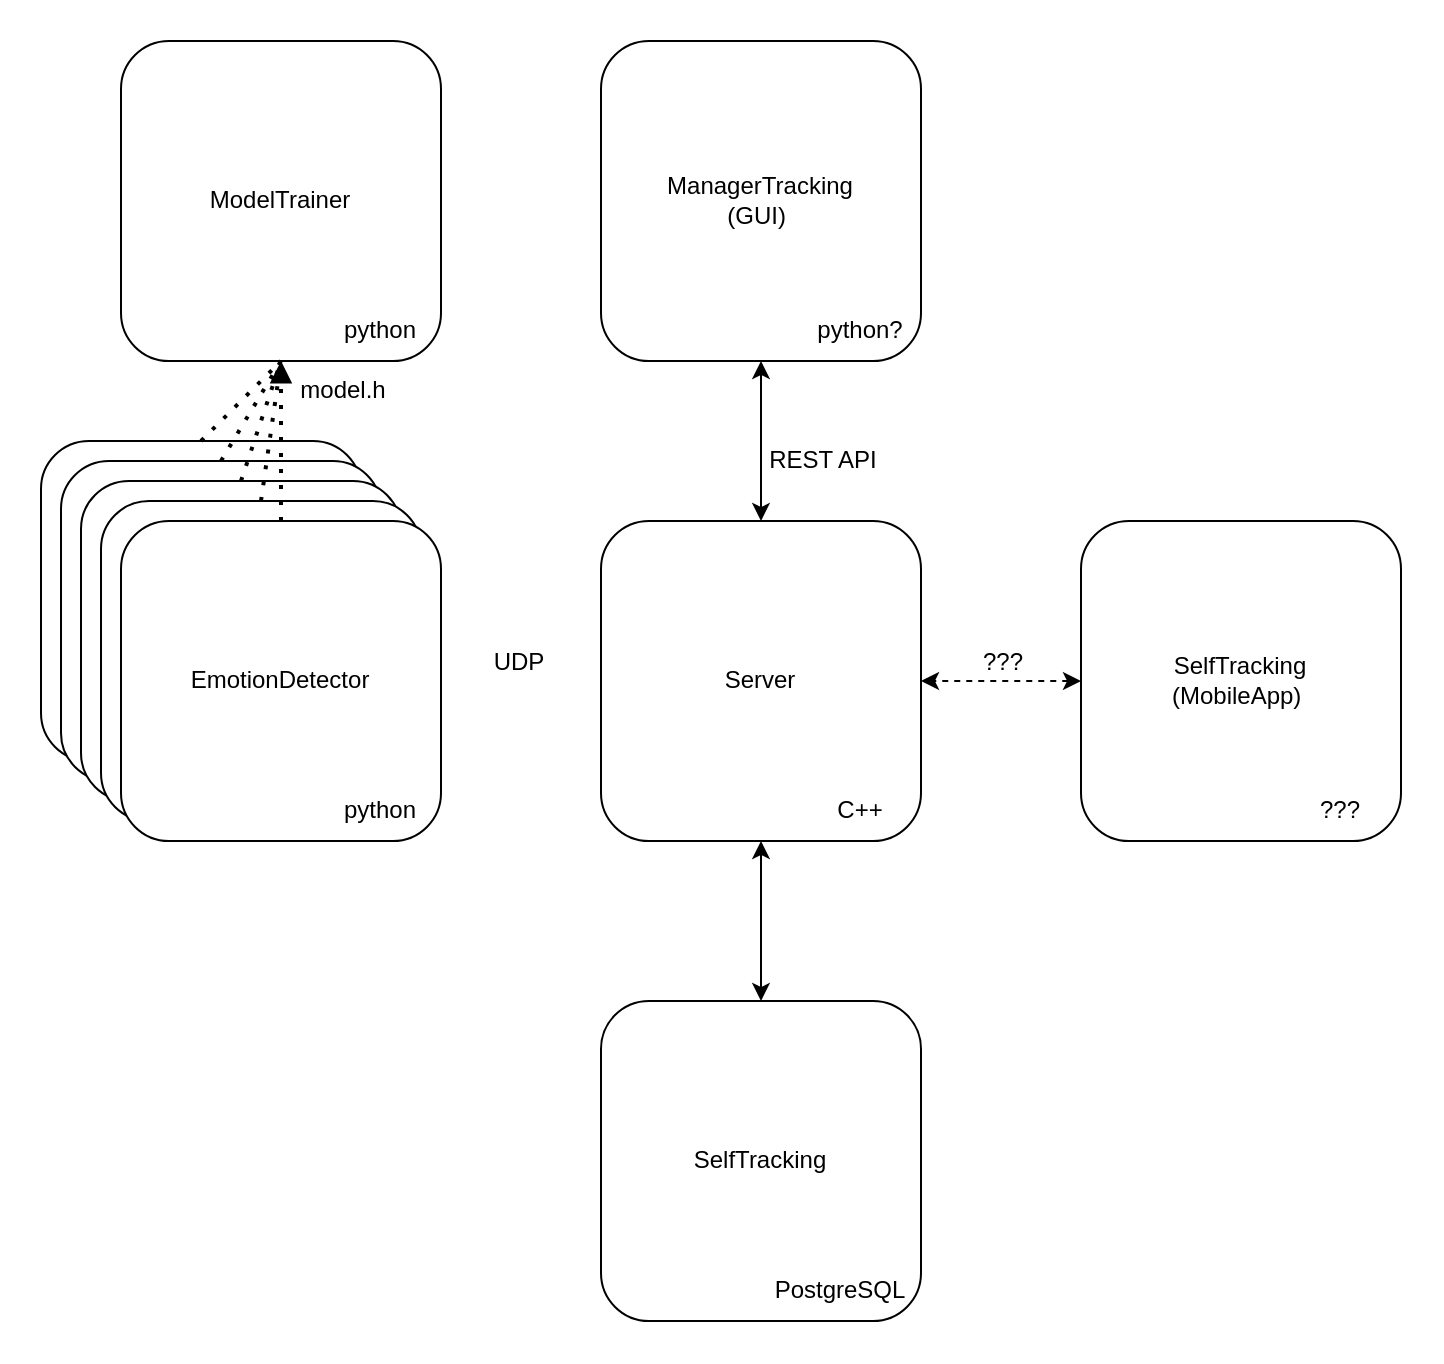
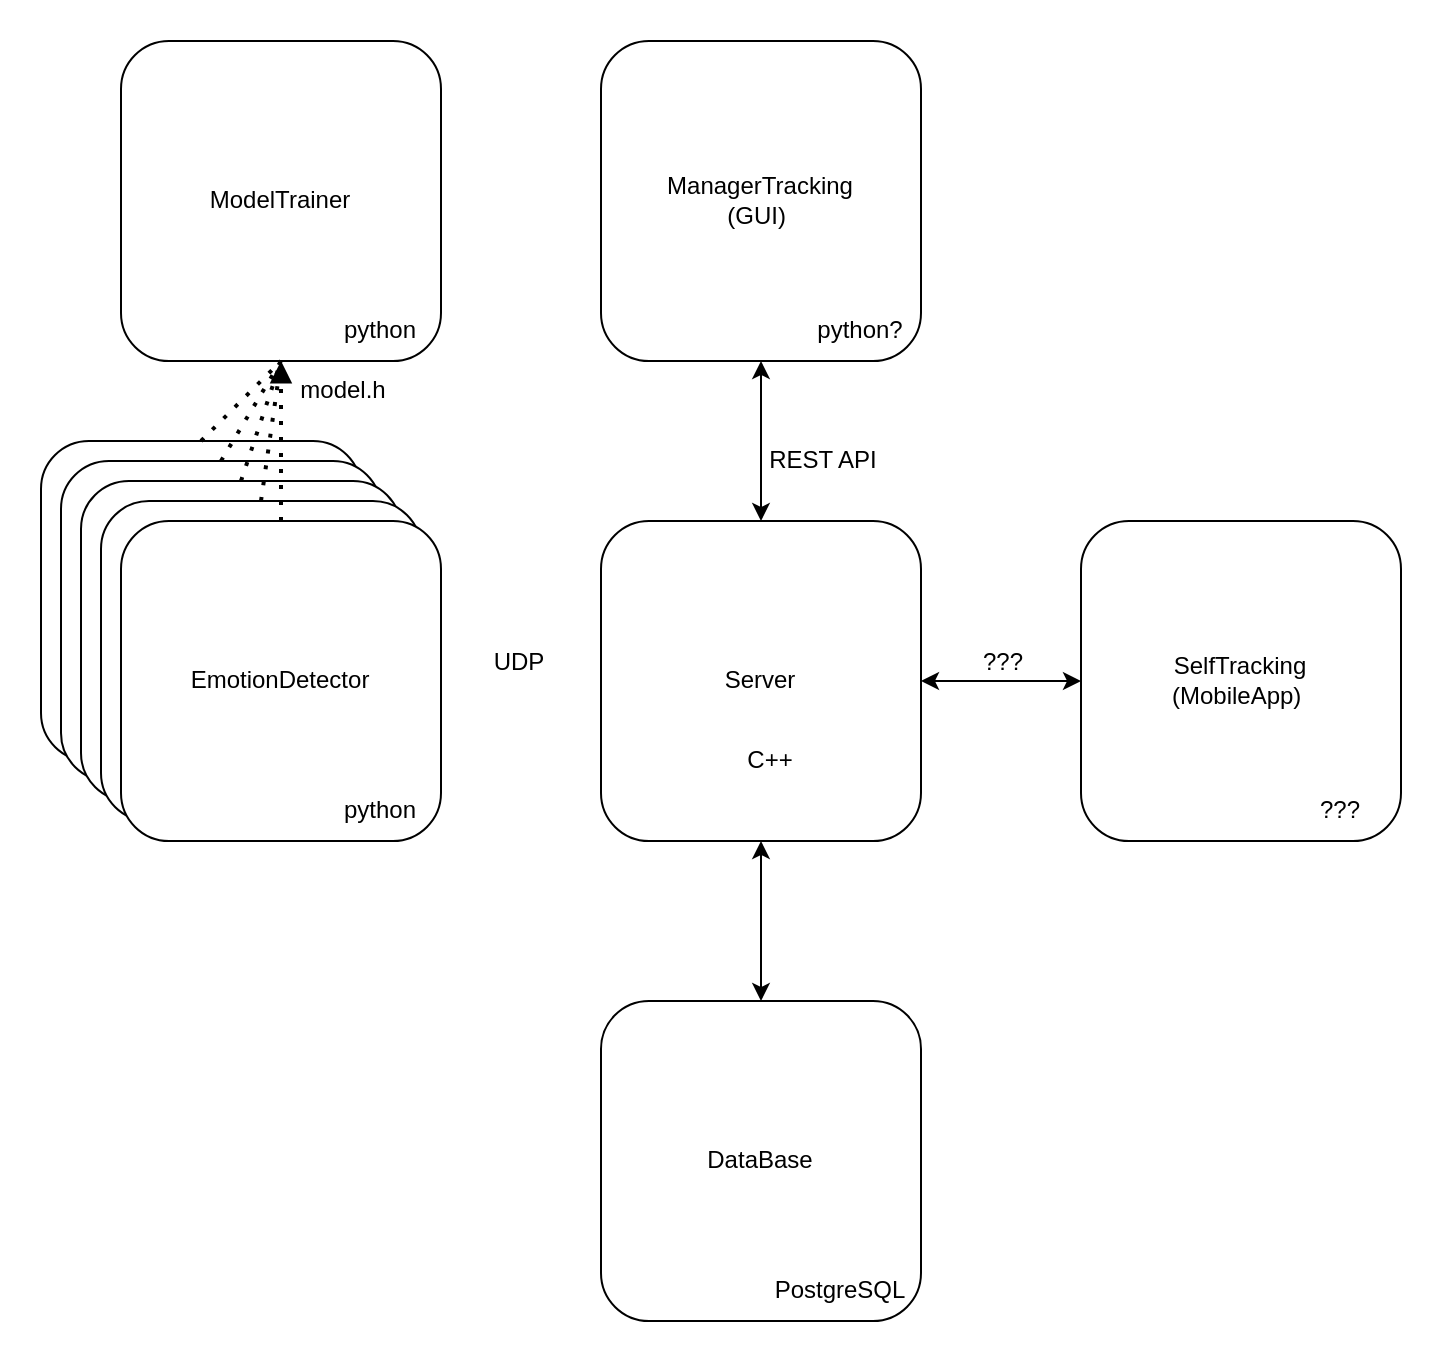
- <mxCell id="27" value="" style="endArrow=classic;startArrow=classic;html=1;rounded=0;entryX=1;entryY=0.5;entryDx=0;entryDy=0;exitX=0;exitY=0.5;exitDx=0;exitDy=0;dashed=1;" parent="1" source="26" target="2" edge="1"><mxGeometry width="50" height="50" relative="1" as="geometry"><mxPoint x="570" y="280" as="sourcePoint" /><mxPoint x="570" y="160" as="targetPoint" /></mxGeometry></mxCell>
+ <mxCell id="27" value="" style="endArrow=classic;startArrow=classic;html=1;rounded=0;entryX=1;entryY=0.5;entryDx=0;entryDy=0;exitX=0;exitY=0.5;exitDx=0;exitDy=0;" parent="1" source="26" target="2" edge="1"><mxGeometry width="50" height="50" relative="1" as="geometry"><mxPoint x="570" y="280" as="sourcePoint" /><mxPoint x="570" y="160" as="targetPoint" /></mxGeometry></mxCell>
- <mxCell id="23" value="C++" style="text;html=1;strokeColor=none;fillColor=none;align=center;verticalAlign=middle;whiteSpace=wrap;rounded=0;" parent="1" vertex="1"><mxGeometry x="400" y="390" width="60" height="30" as="geometry" /></mxCell>
+ <mxCell id="23" value="C++" style="text;html=1;strokeColor=none;fillColor=none;align=center;verticalAlign=middle;whiteSpace=wrap;rounded=0;" parent="1" vertex="1"><mxGeometry x="355" y="365" width="60" height="30" as="geometry" /></mxCell>
- <mxCell id="3" value="SelfTracking" style="rounded=1;whiteSpace=wrap;html=1;" parent="1" vertex="1"><mxGeometry x="300" y="500" width="160" height="160" as="geometry" /></mxCell>
+ <mxCell id="3" value="DataBase" style="rounded=1;whiteSpace=wrap;html=1;" parent="1" vertex="1"><mxGeometry x="300" y="500" width="160" height="160" as="geometry" /></mxCell>
